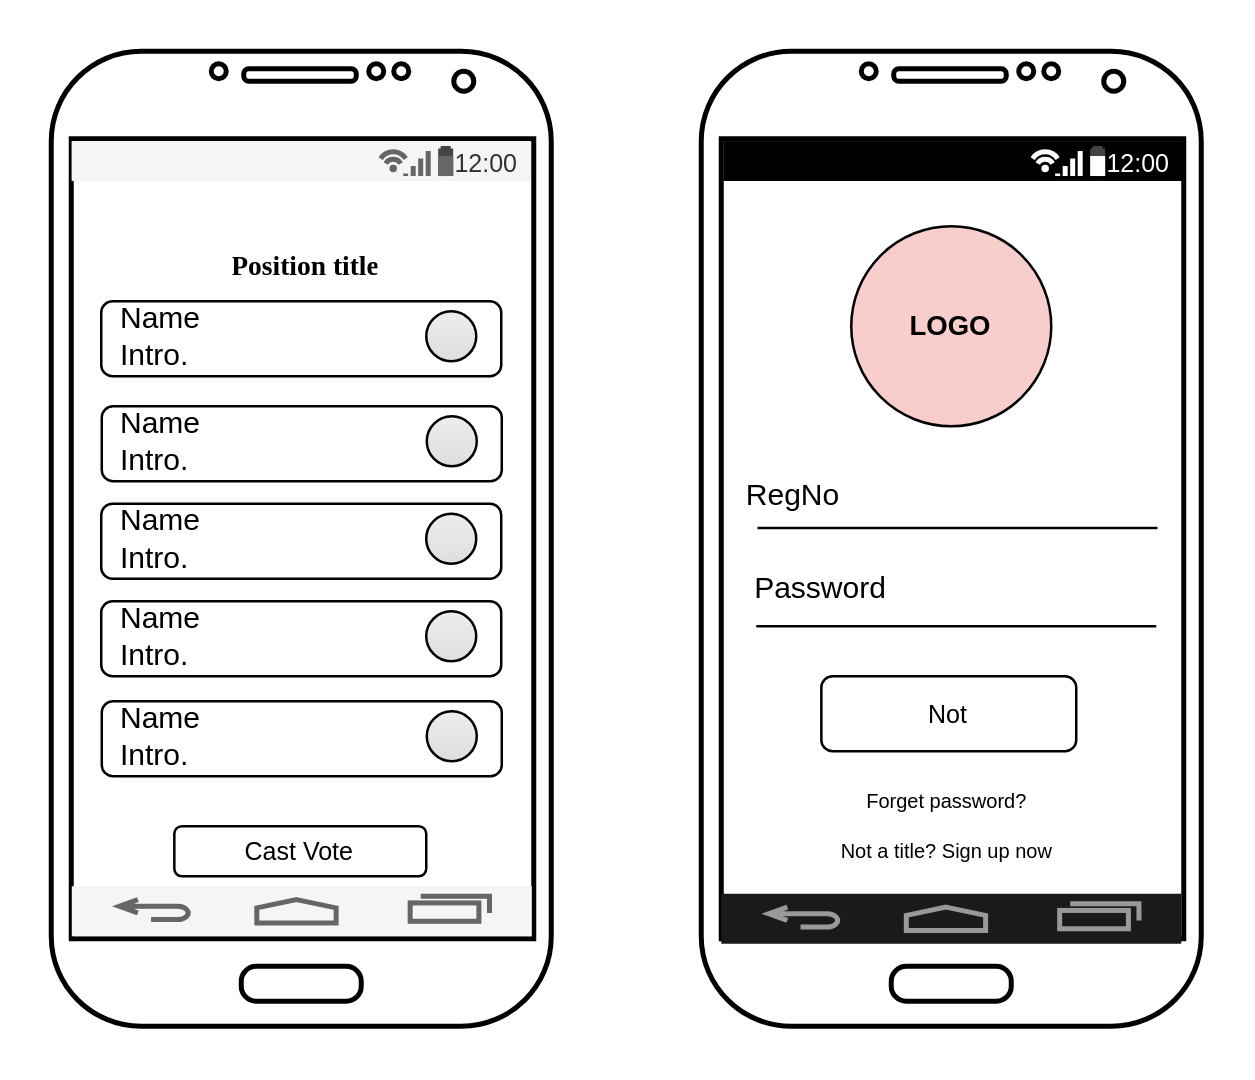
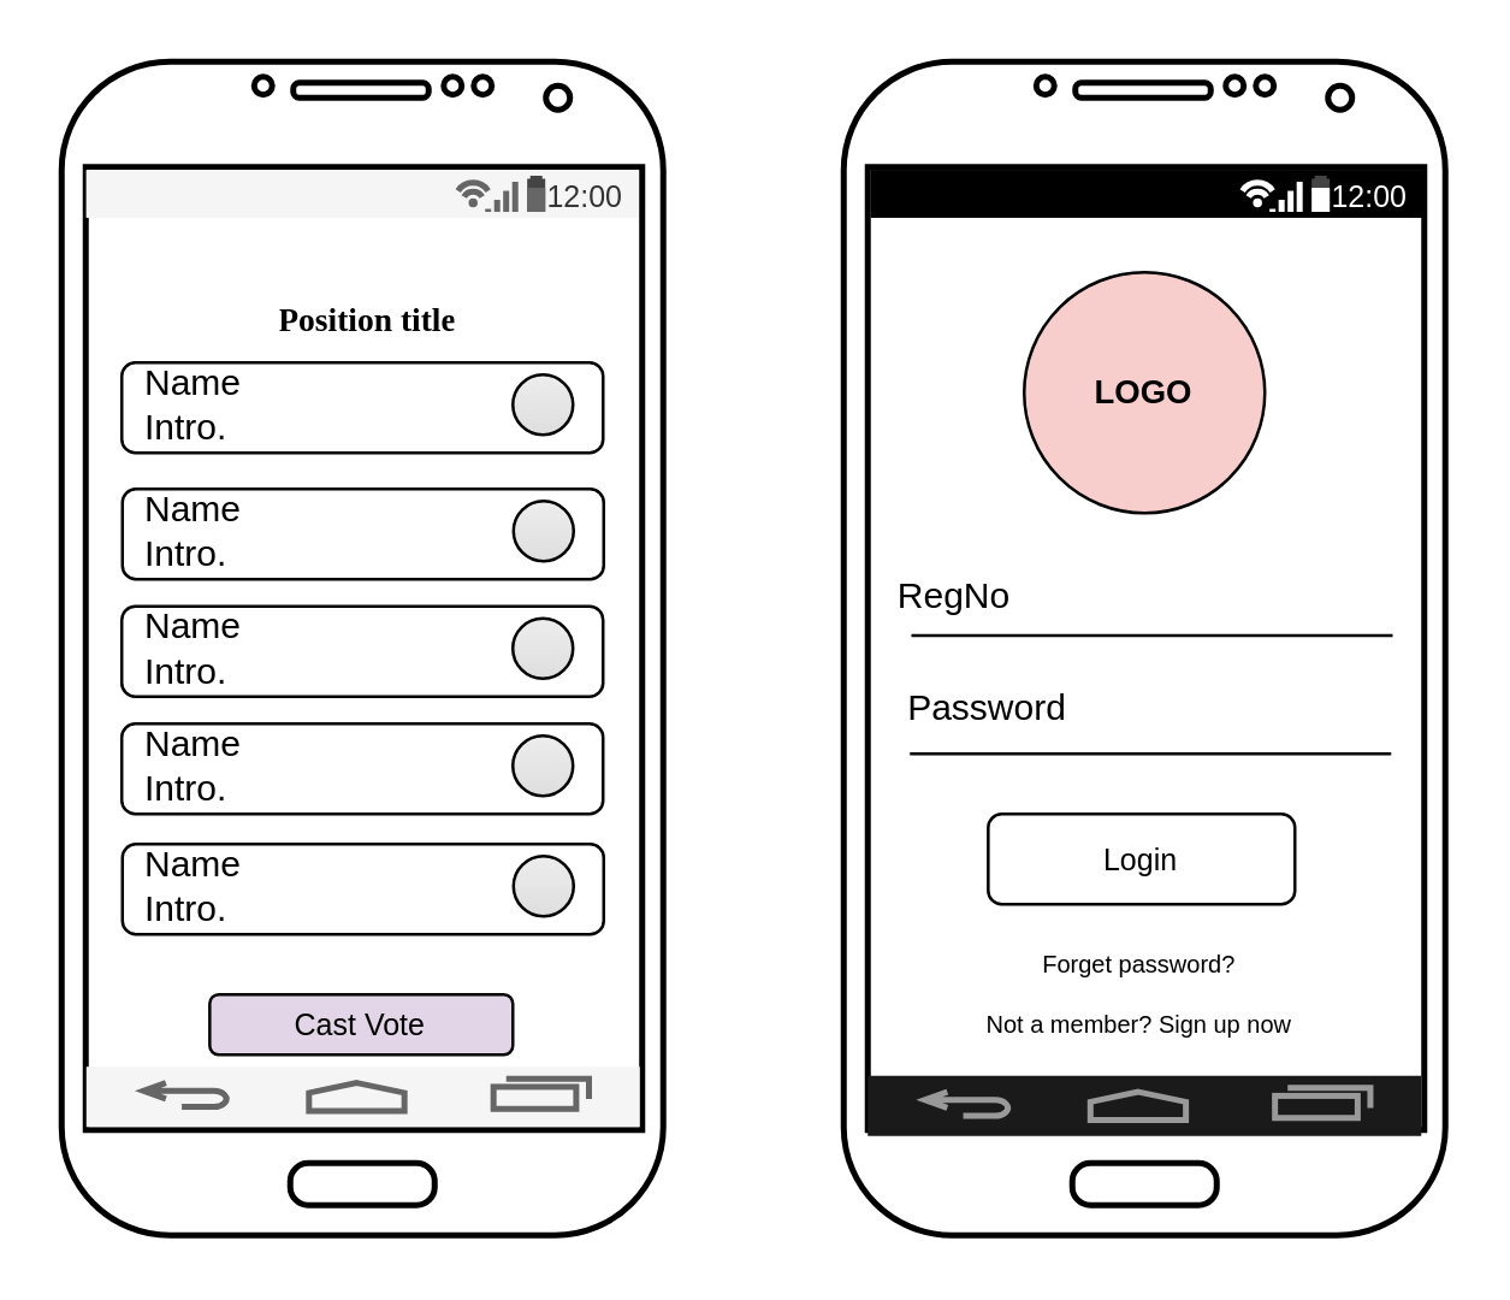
- <mxCell id="5" value="Not" style="rounded=1;html=1;shadow=0;dashed=0;whiteSpace=wrap;fontSize=10;align=center;" parent="1" vertex="1"><mxGeometry x="328.04" y="270" width="101.96" height="30" as="geometry" /></mxCell>
+ <mxCell id="5" value="Login" style="rounded=1;html=1;shadow=0;dashed=0;whiteSpace=wrap;fontSize=10;align=center;" parent="1" vertex="1"><mxGeometry x="328.04" y="270" width="101.96" height="30" as="geometry" /></mxCell>
- <mxCell id="17" value="Cast Vote" style="rounded=1;html=1;shadow=0;dashed=0;whiteSpace=wrap;fontSize=10;align=center;" vertex="1" parent="1"><mxGeometry x="69.23" y="330" width="100.77" height="20" as="geometry" /></mxCell>
+ <mxCell id="17" value="Cast Vote" style="rounded=1;html=1;shadow=0;dashed=0;whiteSpace=wrap;fontSize=10;align=center;fillColor=#e1d5e7;" vertex="1" parent="1"><mxGeometry x="69.23" y="330" width="100.77" height="20" as="geometry" /></mxCell>
- <mxCell id="12" value="Not a title? Sign up now" style="text;html=1;strokeColor=none;fillColor=none;align=center;verticalAlign=middle;whiteSpace=wrap;rounded=0;fontSize=8;" parent="1" vertex="1"><mxGeometry x="319.37" y="330" width="119.29" height="20" as="geometry" /></mxCell>
+ <mxCell id="12" value="Not a member? Sign up now" style="text;html=1;strokeColor=none;fillColor=none;align=center;verticalAlign=middle;whiteSpace=wrap;rounded=0;fontSize=8;" parent="1" vertex="1"><mxGeometry x="319.37" y="330" width="119.29" height="20" as="geometry" /></mxCell>
